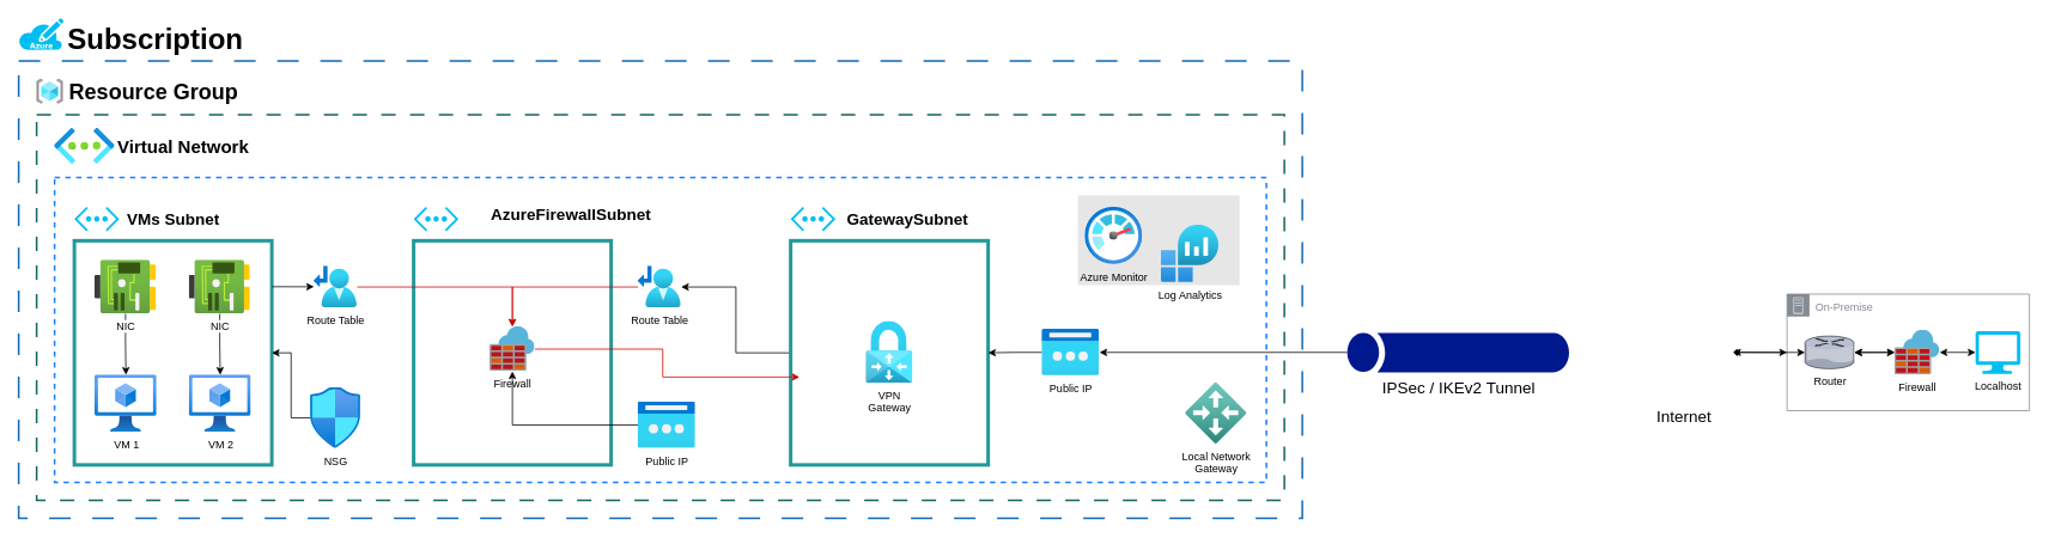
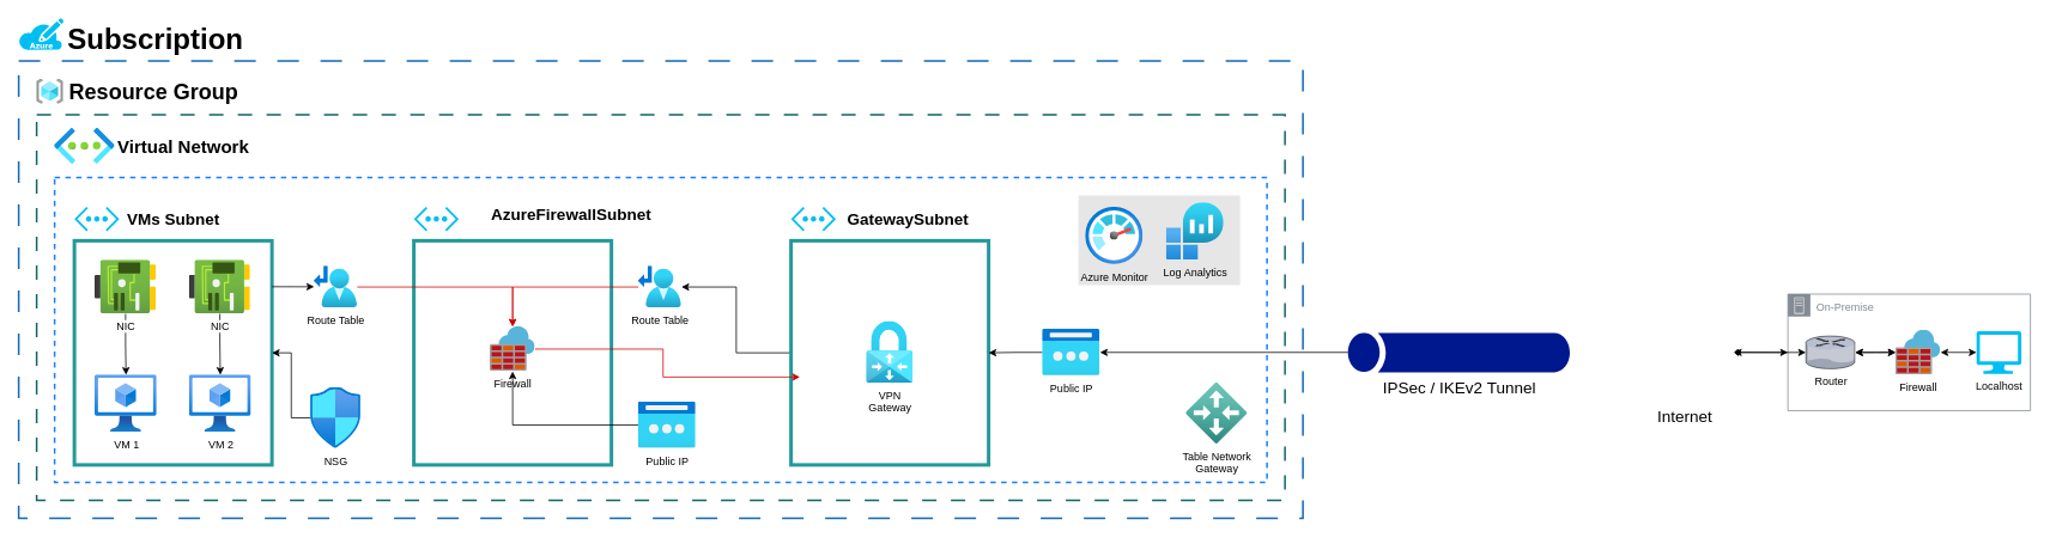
- <mxCell id="38" value="Log Analytics" style="aspect=fixed;html=1;points=[];align=center;image;fontSize=12;image=img/lib/azure2/analytics/Log_Analytics_Workspaces.svg;dashed=1;labelBackgroundColor=none;fillColor=#FFFFFF;" parent="1" vertex="1"><mxGeometry x="1292.997" y="250.5" width="64" height="64" as="geometry" /></mxCell>
+ <mxCell id="38" value="Log Analytics" style="aspect=fixed;html=1;points=[];align=center;image;fontSize=12;image=img/lib/azure2/analytics/Log_Analytics_Workspaces.svg;dashed=1;labelBackgroundColor=none;fillColor=#FFFFFF;" parent="1" vertex="1"><mxGeometry x="1297.997" y="225.5" width="64" height="64" as="geometry" /></mxCell>
- <mxCell id="43" value="&lt;div&gt;&lt;font&gt;Local Network&lt;/font&gt;&lt;/div&gt;&lt;div&gt;&lt;font&gt;Gateway&lt;/font&gt;&lt;/div&gt;" style="image;aspect=fixed;html=1;points=[];align=center;fontSize=12;image=img/lib/azure2/other/Local_Network_Gateways.svg;" parent="1" vertex="1"><mxGeometry x="1320" y="426.5" width="68" height="68" as="geometry" /></mxCell>
+ <mxCell id="43" value="&lt;div&gt;&lt;font&gt;Table Network&lt;/font&gt;&lt;/div&gt;&lt;div&gt;&lt;font&gt;Gateway&lt;/font&gt;&lt;/div&gt;" style="image;aspect=fixed;html=1;points=[];align=center;fontSize=12;image=img/lib/azure2/other/Local_Network_Gateways.svg;" parent="1" vertex="1"><mxGeometry x="1320" y="426.5" width="68" height="68" as="geometry" /></mxCell>
